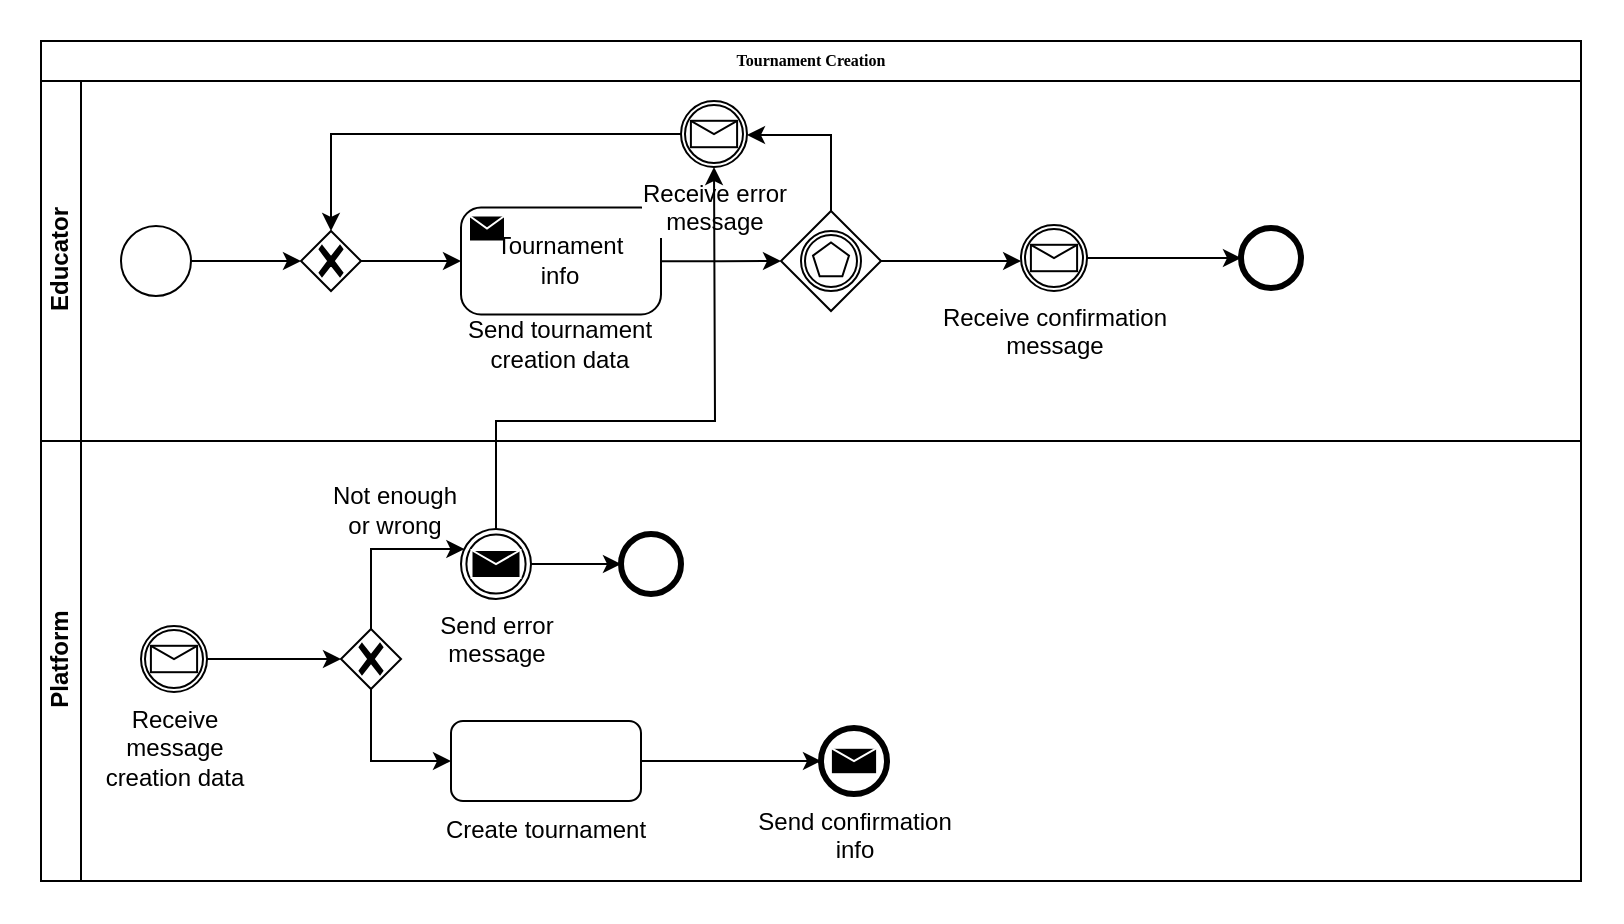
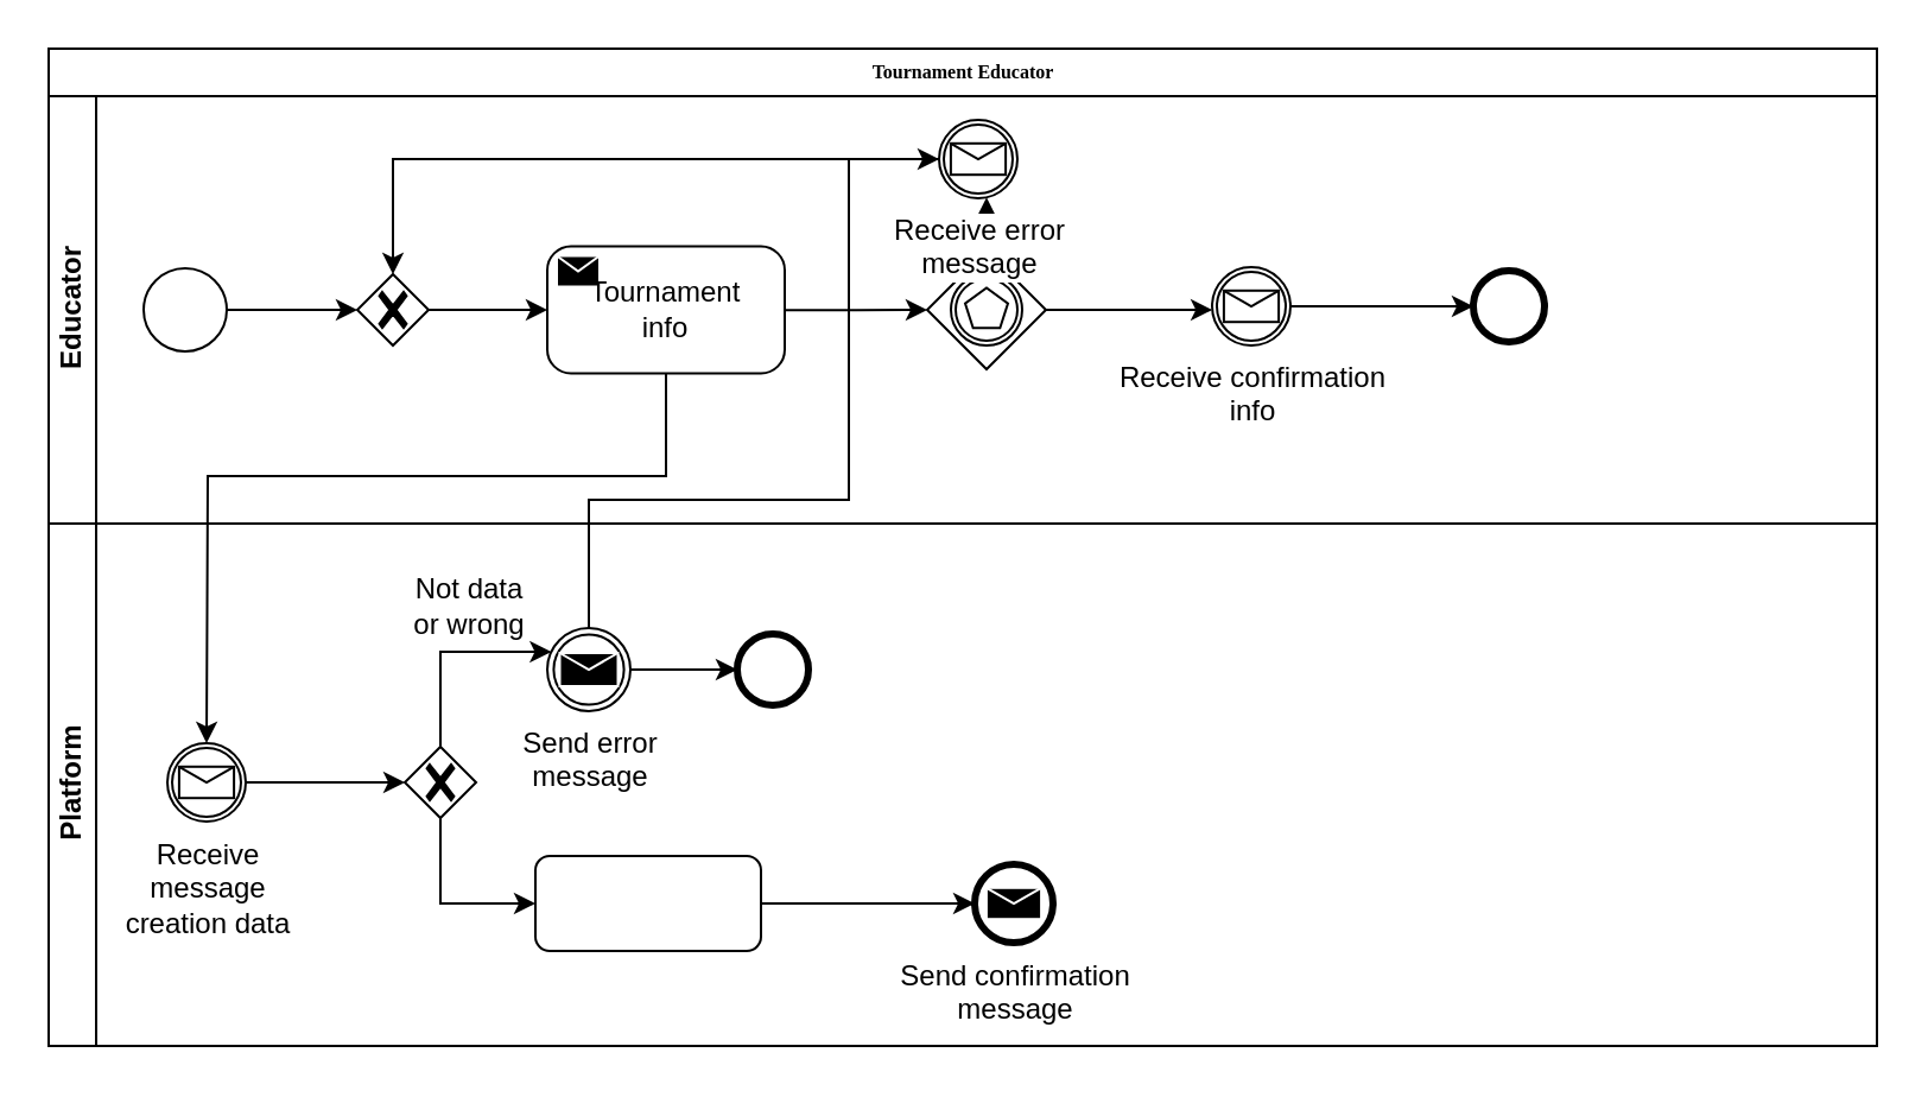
- <mxCell id="2" value="Tournament Creation" style="swimlane;html=1;childLayout=stackLayout;horizontal=1;startSize=20;horizontalStack=0;rounded=0;shadow=0;labelBackgroundColor=none;strokeWidth=1;fontFamily=Verdana;fontSize=8;align=center;" vertex="1" parent="1"><mxGeometry x="20" y="20" width="770" height="420" as="geometry" /></mxCell>
+ <mxCell id="2" value="Tournament Educator" style="swimlane;html=1;childLayout=stackLayout;horizontal=1;startSize=20;horizontalStack=0;rounded=0;shadow=0;labelBackgroundColor=none;strokeWidth=1;fontFamily=Verdana;fontSize=8;align=center;" vertex="1" parent="1"><mxGeometry x="20" y="20" width="770" height="420" as="geometry" /></mxCell>
- <mxCell id="15" value="&lt;div&gt;Receive error &lt;br&gt;&lt;/div&gt;&lt;div&gt;message&lt;br&gt;&lt;/div&gt;" style="points=[[0.145,0.145,0],[0.5,0,0],[0.855,0.145,0],[1,0.5,0],[0.855,0.855,0],[0.5,1,0],[0.145,0.855,0],[0,0.5,0]];shape=mxgraph.bpmn.event;html=1;verticalLabelPosition=bottom;labelBackgroundColor=#ffffff;verticalAlign=top;align=center;perimeter=ellipsePerimeter;outlineConnect=0;aspect=fixed;outline=catching;symbol=message;" vertex="1" parent="3"><mxGeometry x="320" y="10" width="33" height="33" as="geometry" /></mxCell>
+ <mxCell id="15" value="&lt;div&gt;Receive error &lt;br&gt;&lt;/div&gt;&lt;div&gt;message&lt;br&gt;&lt;/div&gt;" style="points=[[0.145,0.145,0],[0.5,0,0],[0.855,0.145,0],[1,0.5,0],[0.855,0.855,0],[0.5,1,0],[0.145,0.855,0],[0,0.5,0]];shape=mxgraph.bpmn.event;html=1;verticalLabelPosition=bottom;labelBackgroundColor=#ffffff;verticalAlign=top;align=center;perimeter=ellipsePerimeter;outlineConnect=0;aspect=fixed;outline=catching;symbol=message;" vertex="1" parent="3"><mxGeometry x="375" y="10" width="33" height="33" as="geometry" /></mxCell>
- <mxCell id="17" value="&lt;div&gt;Receive confirmation&lt;/div&gt;&lt;div&gt;message&lt;br&gt;&lt;/div&gt;" style="points=[[0.145,0.145,0],[0.5,0,0],[0.855,0.145,0],[1,0.5,0],[0.855,0.855,0],[0.5,1,0],[0.145,0.855,0],[0,0.5,0]];shape=mxgraph.bpmn.event;html=1;verticalLabelPosition=bottom;labelBackgroundColor=#ffffff;verticalAlign=top;align=center;perimeter=ellipsePerimeter;outlineConnect=0;aspect=fixed;outline=catching;symbol=message;" vertex="1" parent="3"><mxGeometry x="490" y="72" width="33" height="33" as="geometry" /></mxCell>
+ <mxCell id="17" value="&lt;div&gt;Receive confirmation&lt;/div&gt;&lt;div&gt;info&lt;br&gt;&lt;/div&gt;" style="points=[[0.145,0.145,0],[0.5,0,0],[0.855,0.145,0],[1,0.5,0],[0.855,0.855,0],[0.5,1,0],[0.145,0.855,0],[0,0.5,0]];shape=mxgraph.bpmn.event;html=1;verticalLabelPosition=bottom;labelBackgroundColor=#ffffff;verticalAlign=top;align=center;perimeter=ellipsePerimeter;outlineConnect=0;aspect=fixed;outline=catching;symbol=message;" vertex="1" parent="3"><mxGeometry x="490" y="72" width="33" height="33" as="geometry" /></mxCell>
- <mxCell id="10" value="Send tournament creation data" style="text;html=1;strokeColor=none;fillColor=none;align=center;verticalAlign=middle;whiteSpace=wrap;rounded=0;" vertex="1" parent="3"><mxGeometry x="205" y="116.75" width="110" height="30" as="geometry" /></mxCell>
+ <mxCell id="33" style="edgeStyle=orthogonalEdgeStyle;rounded=0;orthogonalLoop=1;jettySize=auto;html=1;" edge="1" parent="2" source="9" target="21"><mxGeometry relative="1" as="geometry"><Array as="points"><mxPoint x="260" y="180" /><mxPoint x="67" y="180" /></Array></mxGeometry></mxCell>
- <mxCell id="27" value="&lt;div&gt;Not enough&lt;/div&gt;&lt;div&gt;or wrong&lt;br&gt;&lt;/div&gt;" style="text;html=1;strokeColor=none;fillColor=none;align=center;verticalAlign=middle;whiteSpace=wrap;rounded=0;" vertex="1" parent="19"><mxGeometry x="135" y="20" width="85" height="30" as="geometry" /></mxCell>
+ <mxCell id="27" value="&lt;div&gt;Not data&lt;/div&gt;&lt;div&gt;or wrong&lt;br&gt;&lt;/div&gt;" style="text;html=1;strokeColor=none;fillColor=none;align=center;verticalAlign=middle;whiteSpace=wrap;rounded=0;" vertex="1" parent="19"><mxGeometry x="135" y="20" width="85" height="30" as="geometry" /></mxCell>
- <mxCell id="30" value="Create tournament" style="text;html=1;strokeColor=none;fillColor=none;align=center;verticalAlign=middle;whiteSpace=wrap;rounded=0;" vertex="1" parent="19"><mxGeometry x="197.5" y="180" width="110" height="30" as="geometry" /></mxCell>
- <mxCell id="32" value="&lt;div&gt;Send confirmation&lt;/div&gt;&lt;div&gt;info&lt;br&gt;&lt;/div&gt;" style="points=[[0.145,0.145,0],[0.5,0,0],[0.855,0.145,0],[1,0.5,0],[0.855,0.855,0],[0.5,1,0],[0.145,0.855,0],[0,0.5,0]];shape=mxgraph.bpmn.event;html=1;verticalLabelPosition=bottom;labelBackgroundColor=#ffffff;verticalAlign=top;align=center;perimeter=ellipsePerimeter;outlineConnect=0;aspect=fixed;outline=end;symbol=message;" vertex="1" parent="19"><mxGeometry x="390" y="143.5" width="33" height="33" as="geometry" /></mxCell>
+ <mxCell id="32" value="&lt;div&gt;Send confirmation&lt;/div&gt;&lt;div&gt;message&lt;br&gt;&lt;/div&gt;" style="points=[[0.145,0.145,0],[0.5,0,0],[0.855,0.145,0],[1,0.5,0],[0.855,0.855,0],[0.5,1,0],[0.145,0.855,0],[0,0.5,0]];shape=mxgraph.bpmn.event;html=1;verticalLabelPosition=bottom;labelBackgroundColor=#ffffff;verticalAlign=top;align=center;perimeter=ellipsePerimeter;outlineConnect=0;aspect=fixed;outline=end;symbol=message;" vertex="1" parent="19"><mxGeometry x="390" y="143.5" width="33" height="33" as="geometry" /></mxCell>
